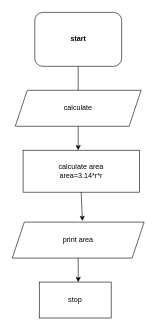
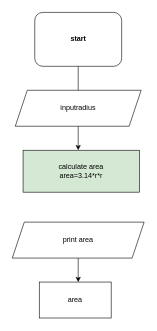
- <mxCell id="4" value="calculate" style="shape=parallelogram;perimeter=parallelogramPerimeter;whiteSpace=wrap;html=1;fixedSize=1;" vertex="1" parent="1"><mxGeometry x="25" y="150" width="210" height="60" as="geometry" /></mxCell>
+ <mxCell id="4" value="inputradius" style="shape=parallelogram;perimeter=parallelogramPerimeter;whiteSpace=wrap;html=1;fixedSize=1;" vertex="1" parent="1"><mxGeometry x="25" y="150" width="210" height="60" as="geometry" /></mxCell>
- <mxCell id="5" value="calculate area&lt;br&gt;area=3.14*r*r" style="rounded=0;whiteSpace=wrap;html=1;" vertex="1" parent="1"><mxGeometry x="38" y="250" width="194" height="70" as="geometry" /></mxCell>
+ <mxCell id="5" value="calculate area&lt;br&gt;area=3.14*r*r" style="rounded=0;whiteSpace=wrap;html=1;fillColor=#d5e8d4;" vertex="1" parent="1"><mxGeometry x="38" y="250" width="194" height="70" as="geometry" /></mxCell>
- <mxCell id="10" value="" style="endArrow=classic;html=1;rounded=0;exitX=0.5;exitY=1;exitDx=0;exitDy=0;entryX=0.532;entryY=-0.033;entryDx=0;entryDy=0;entryPerimeter=0;" edge="1" parent="1" source="5" target="6"><mxGeometry width="50" height="50" relative="1" as="geometry"><mxPoint x="100" y="450" as="sourcePoint" /><mxPoint x="150" y="400" as="targetPoint" /></mxGeometry></mxCell>
- <mxCell id="7" value="stop" style="rounded=0;whiteSpace=wrap;html=1;" vertex="1" parent="1"><mxGeometry x="65" y="470" width="120" height="60" as="geometry" /></mxCell>
+ <mxCell id="7" value="area" style="rounded=0;whiteSpace=wrap;html=1;" vertex="1" parent="1"><mxGeometry x="65" y="470" width="120" height="60" as="geometry" /></mxCell>
